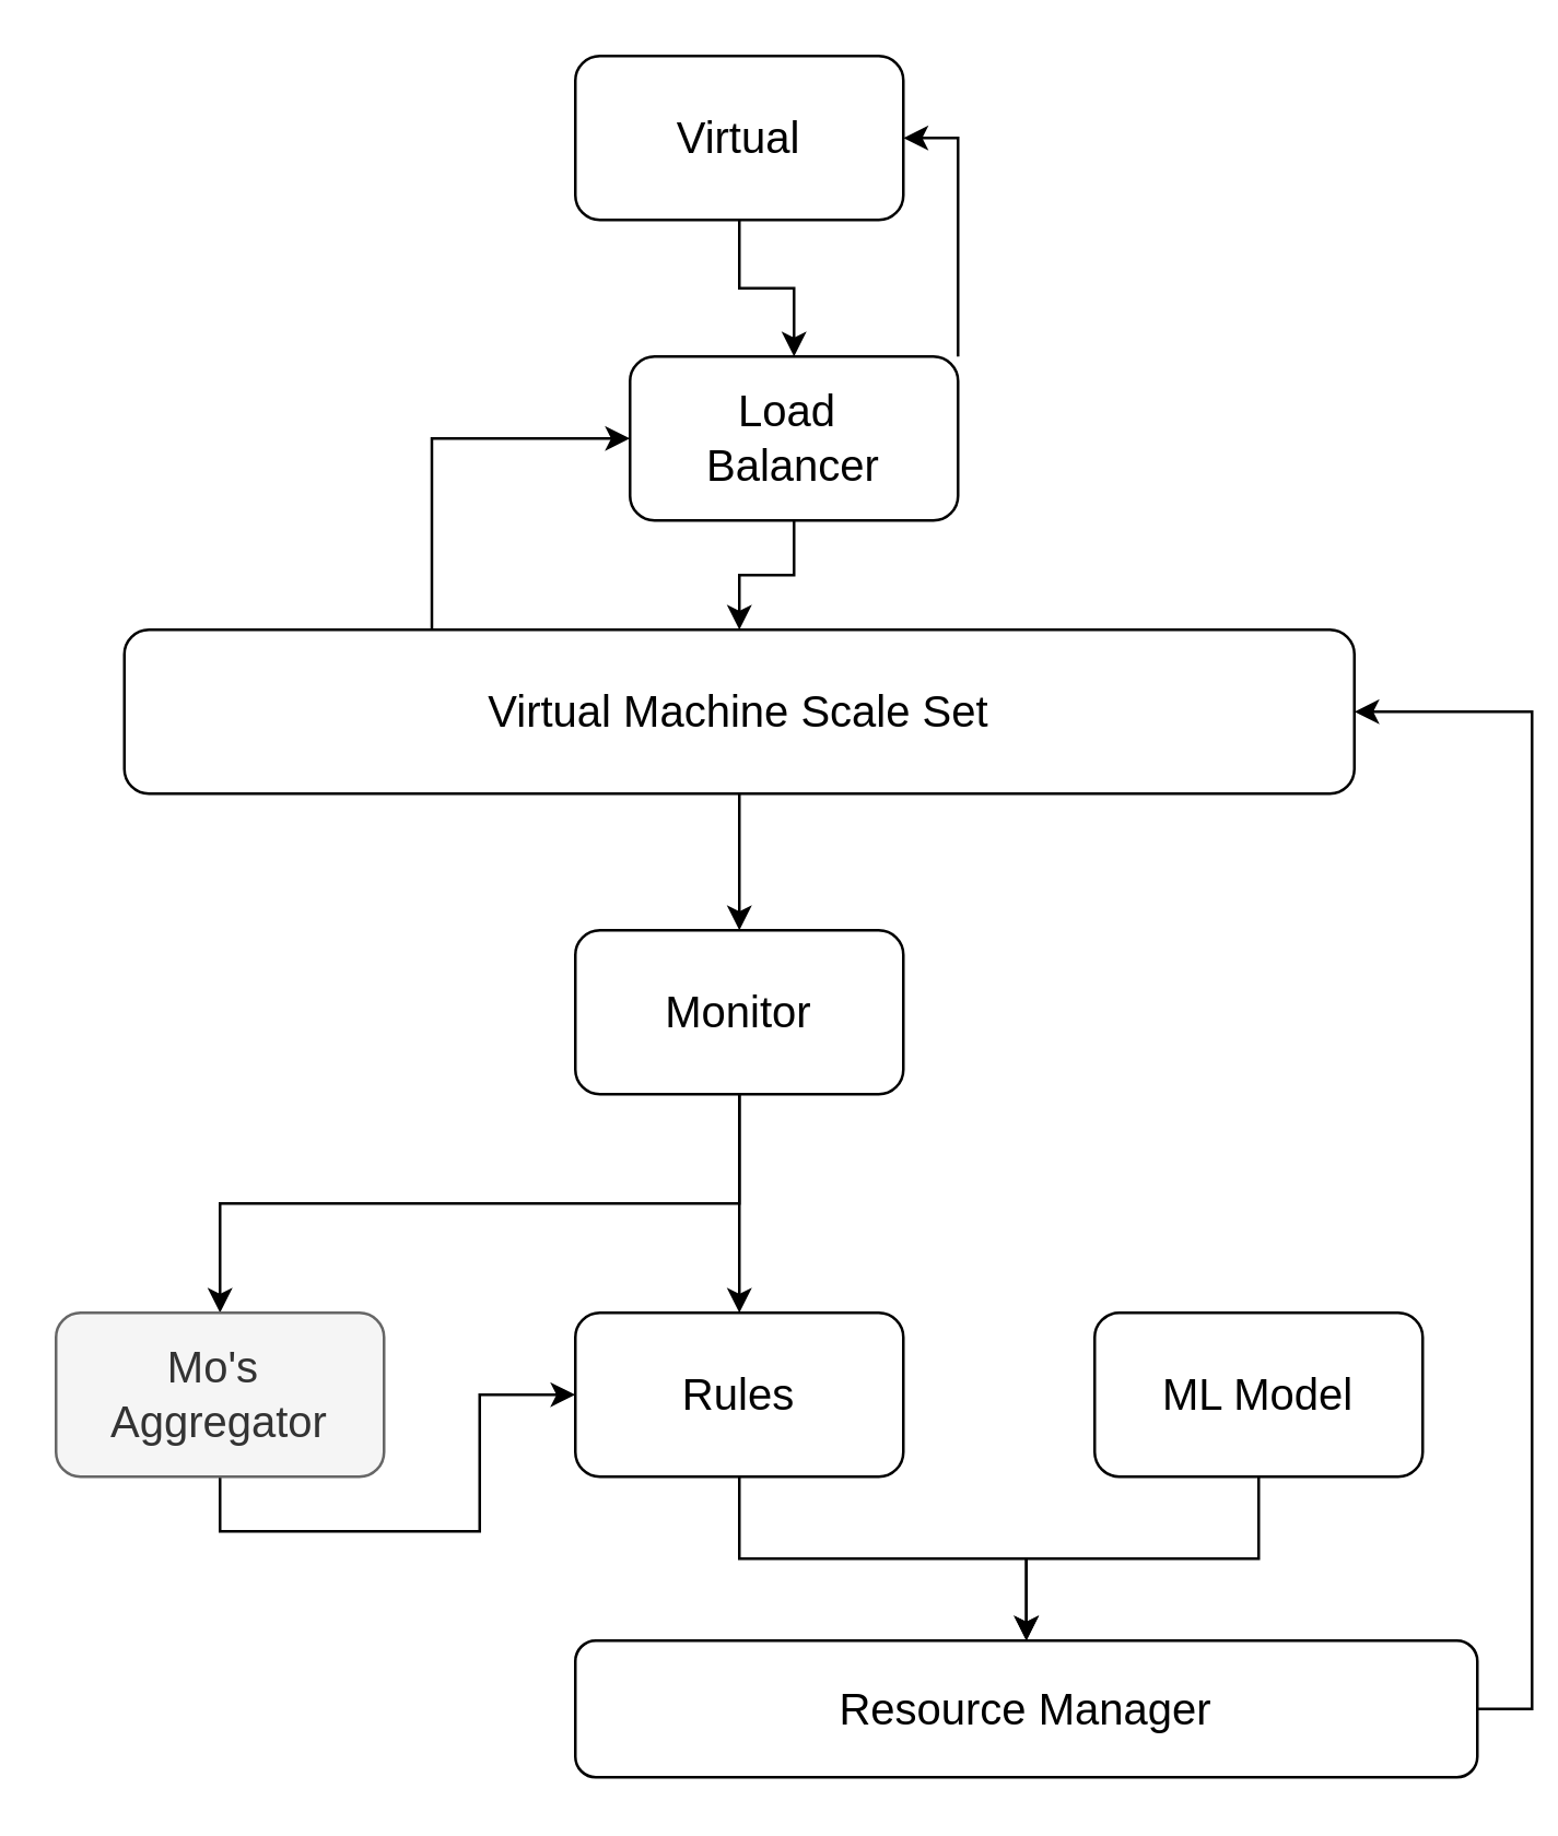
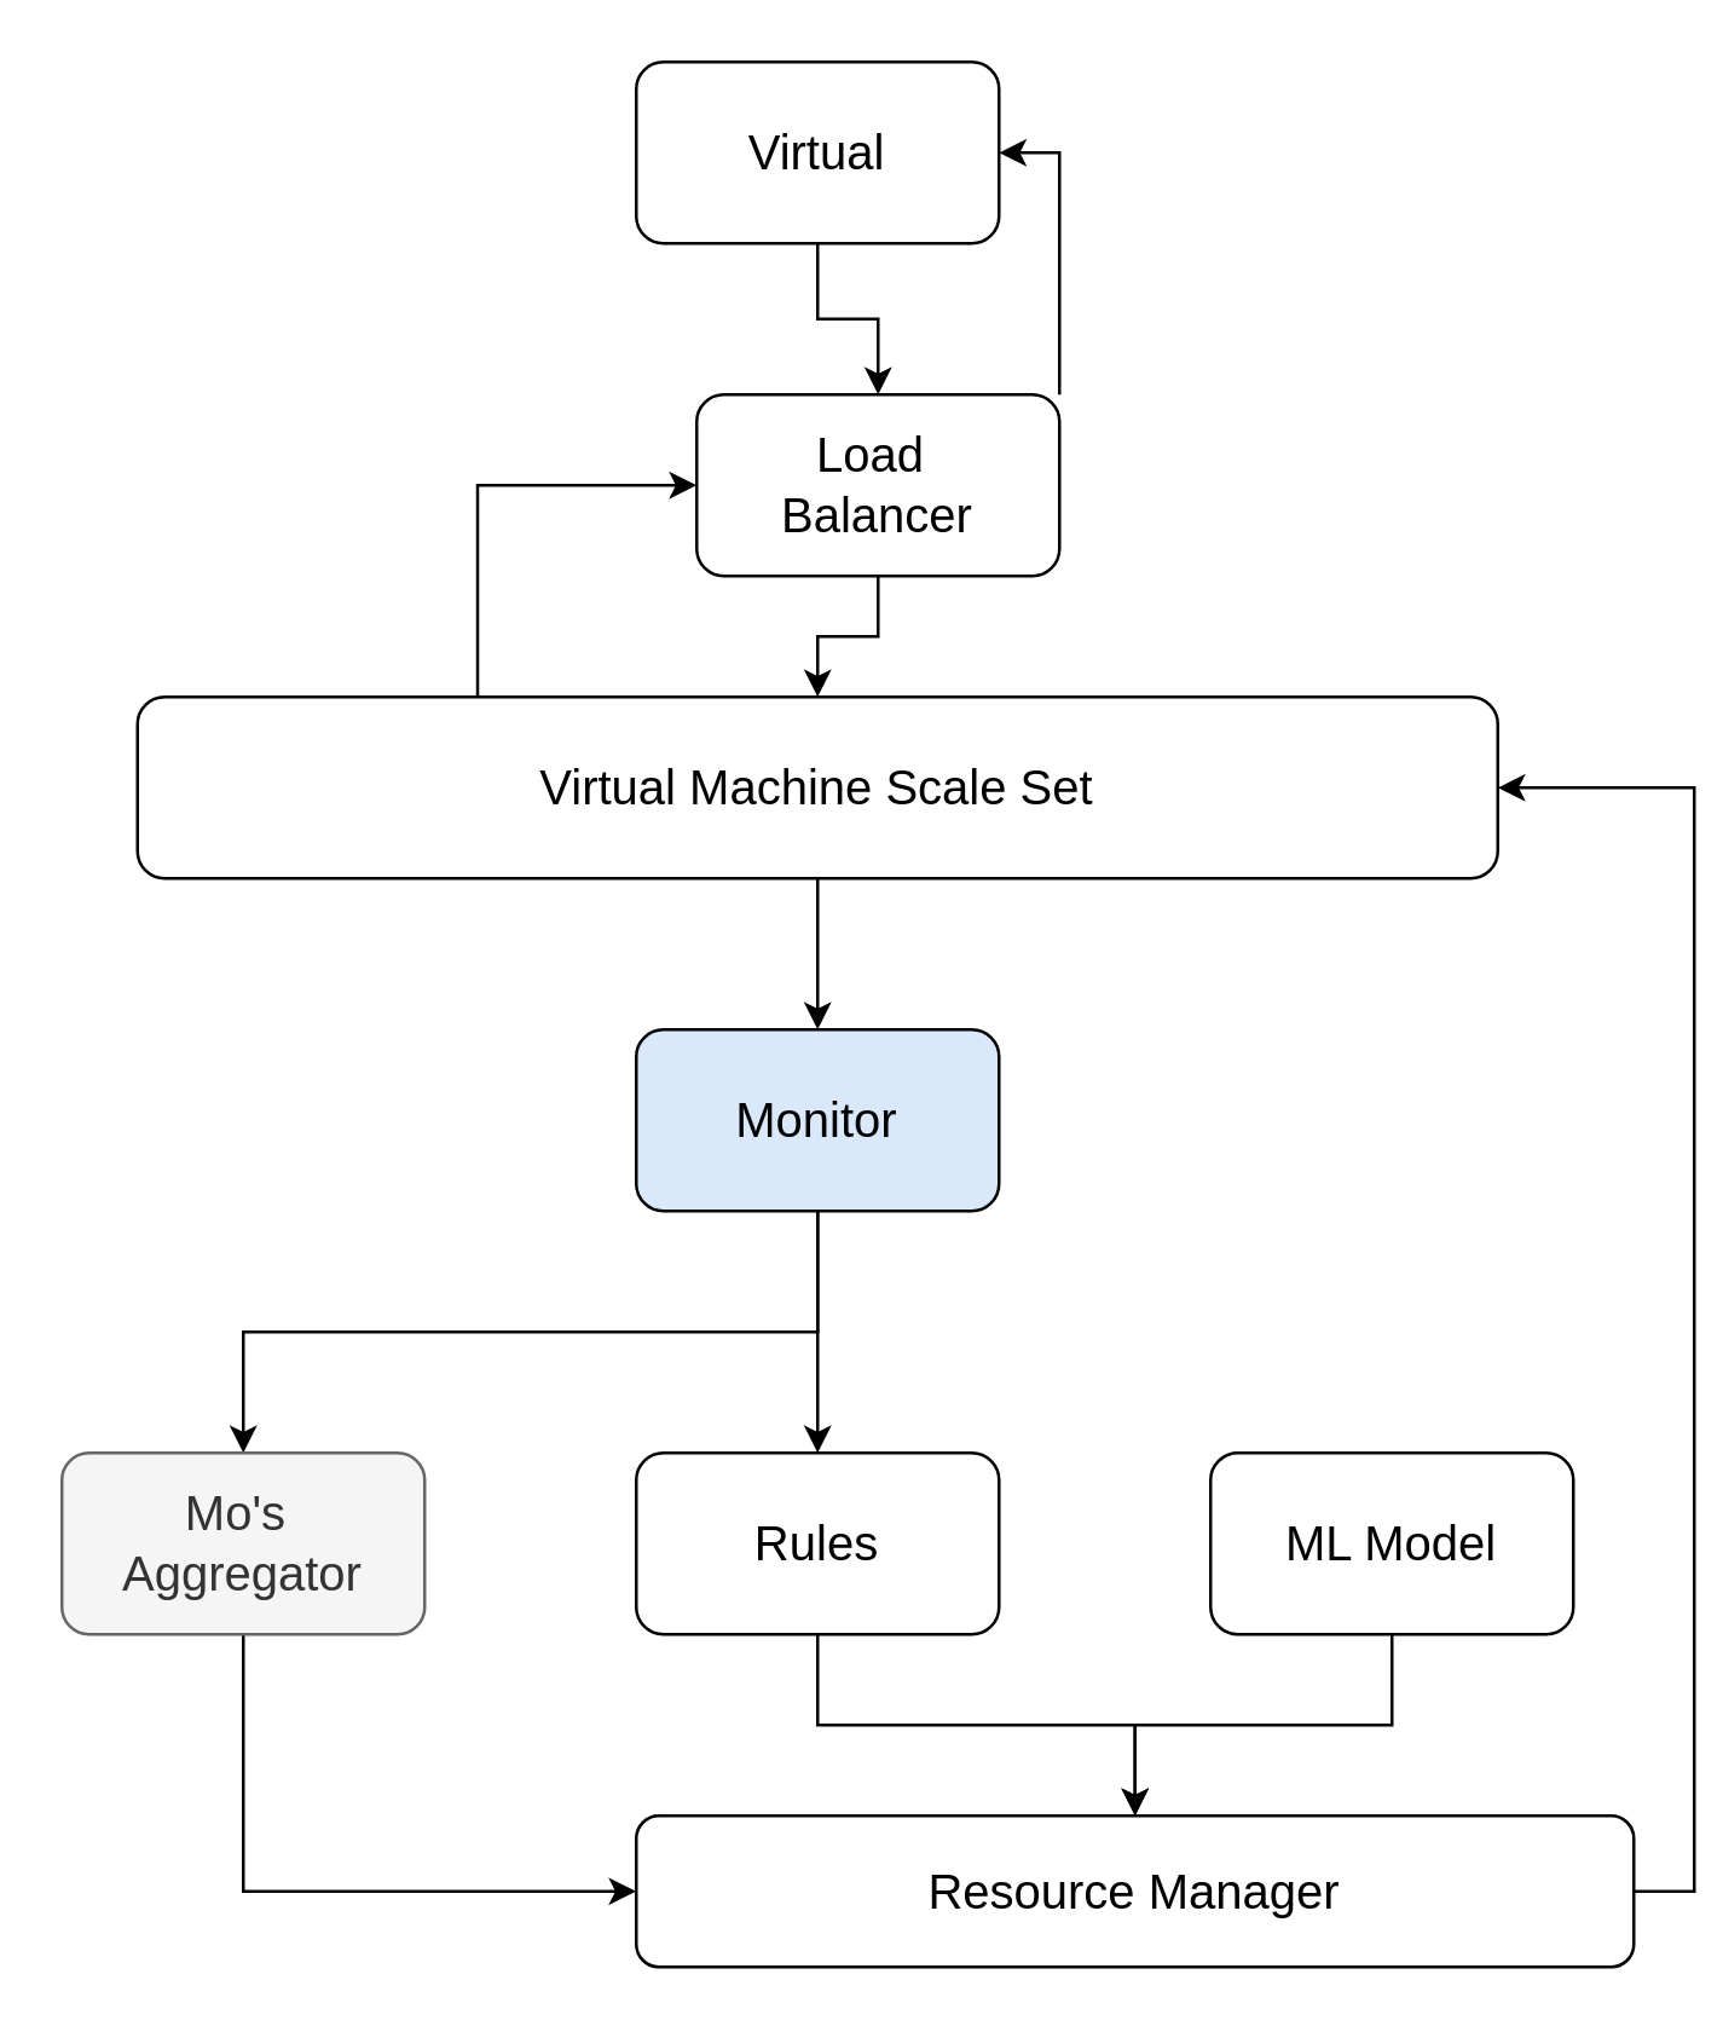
- <mxCell id="12" value="&lt;font style=&quot;font-size: 16px;&quot;&gt;Monitor&lt;/font&gt;" style="rounded=1;whiteSpace=wrap;html=1;" parent="1" vertex="1"><mxGeometry x="210" y="340" width="120" height="60" as="geometry" /></mxCell>
+ <mxCell id="12" value="&lt;font style=&quot;font-size: 16px;&quot;&gt;Monitor&lt;/font&gt;" style="rounded=1;whiteSpace=wrap;html=1;fillColor=#dae8fc;" parent="1" vertex="1"><mxGeometry x="210" y="340" width="120" height="60" as="geometry" /></mxCell>
- <mxCell id="17" style="edgeStyle=orthogonalEdgeStyle;rounded=0;orthogonalLoop=1;jettySize=auto;html=1;exitX=0.5;exitY=1;exitDx=0;exitDy=0;" edge="1" parent="1" source="18" target="14"><mxGeometry relative="1" as="geometry" /></mxCell>
+ <mxCell id="17" style="edgeStyle=orthogonalEdgeStyle;rounded=0;orthogonalLoop=1;jettySize=auto;html=1;exitX=0.5;exitY=1;exitDx=0;exitDy=0;entryX=0;entryY=0.5;entryDx=0;entryDy=0;" edge="1" parent="1" source="18" target="20"><mxGeometry relative="1" as="geometry" /></mxCell>
